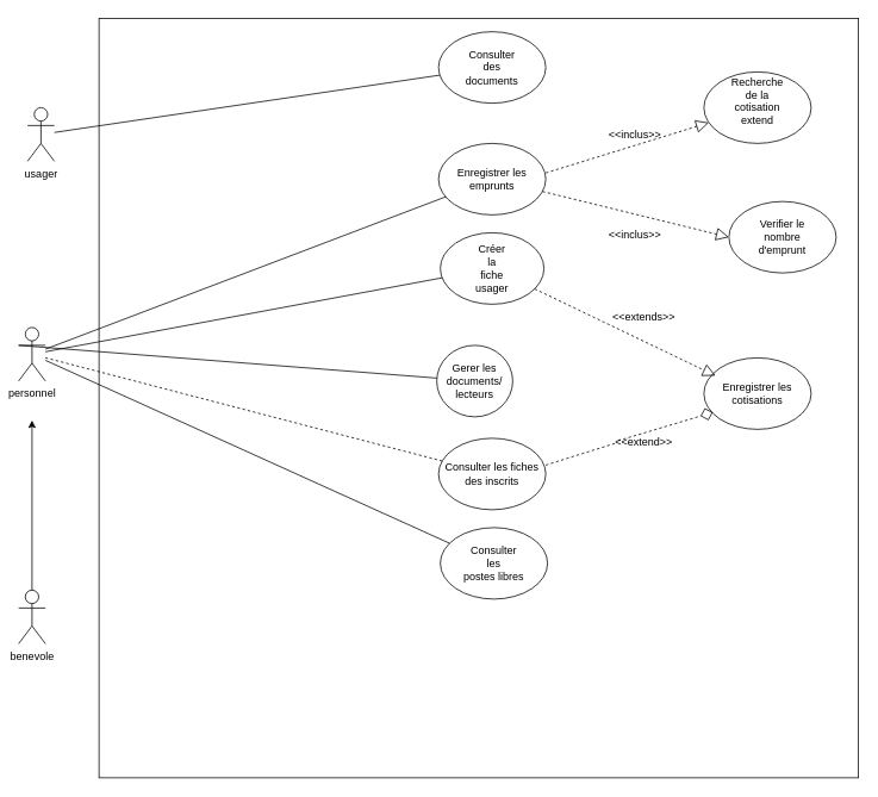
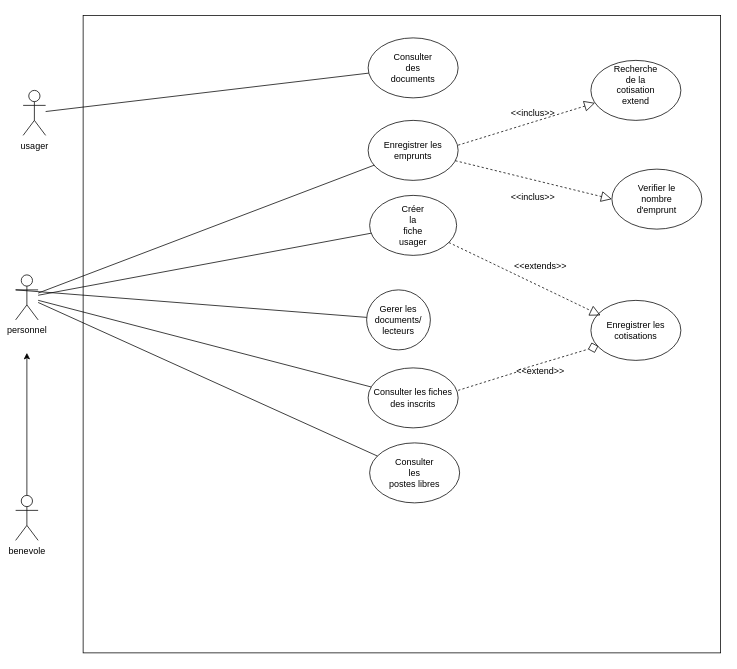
- <mxCell id="10" value="&lt;div&gt;Consulter &lt;br&gt;&lt;/div&gt;&lt;div&gt;des&lt;/div&gt;&lt;div&gt;documents&lt;/div&gt;" style="ellipse;whiteSpace=wrap;html=1;" parent="1" vertex="1"><mxGeometry x="490" y="35" width="120" height="80" as="geometry" /></mxCell>
+ <mxCell id="10" value="&lt;div&gt;Consulter &lt;br&gt;&lt;/div&gt;&lt;div&gt;des&lt;/div&gt;&lt;div&gt;documents&lt;/div&gt;" style="ellipse;whiteSpace=wrap;html=1;" parent="1" vertex="1"><mxGeometry x="490" y="50" width="120" height="80" as="geometry" /></mxCell>
- <mxCell id="19" value="" style="endArrow=none;html=1;rounded=0;dashed=1;" parent="1" source="12" target="4" edge="1"><mxGeometry width="50" height="50" relative="1" as="geometry"><mxPoint x="350" y="470" as="sourcePoint" /><mxPoint x="400" y="420" as="targetPoint" /></mxGeometry></mxCell>
+ <mxCell id="19" value="" style="endArrow=none;html=1;rounded=0;" parent="1" source="12" target="4" edge="1"><mxGeometry width="50" height="50" relative="1" as="geometry"><mxPoint x="350" y="470" as="sourcePoint" /><mxPoint x="400" y="420" as="targetPoint" /></mxGeometry></mxCell>
